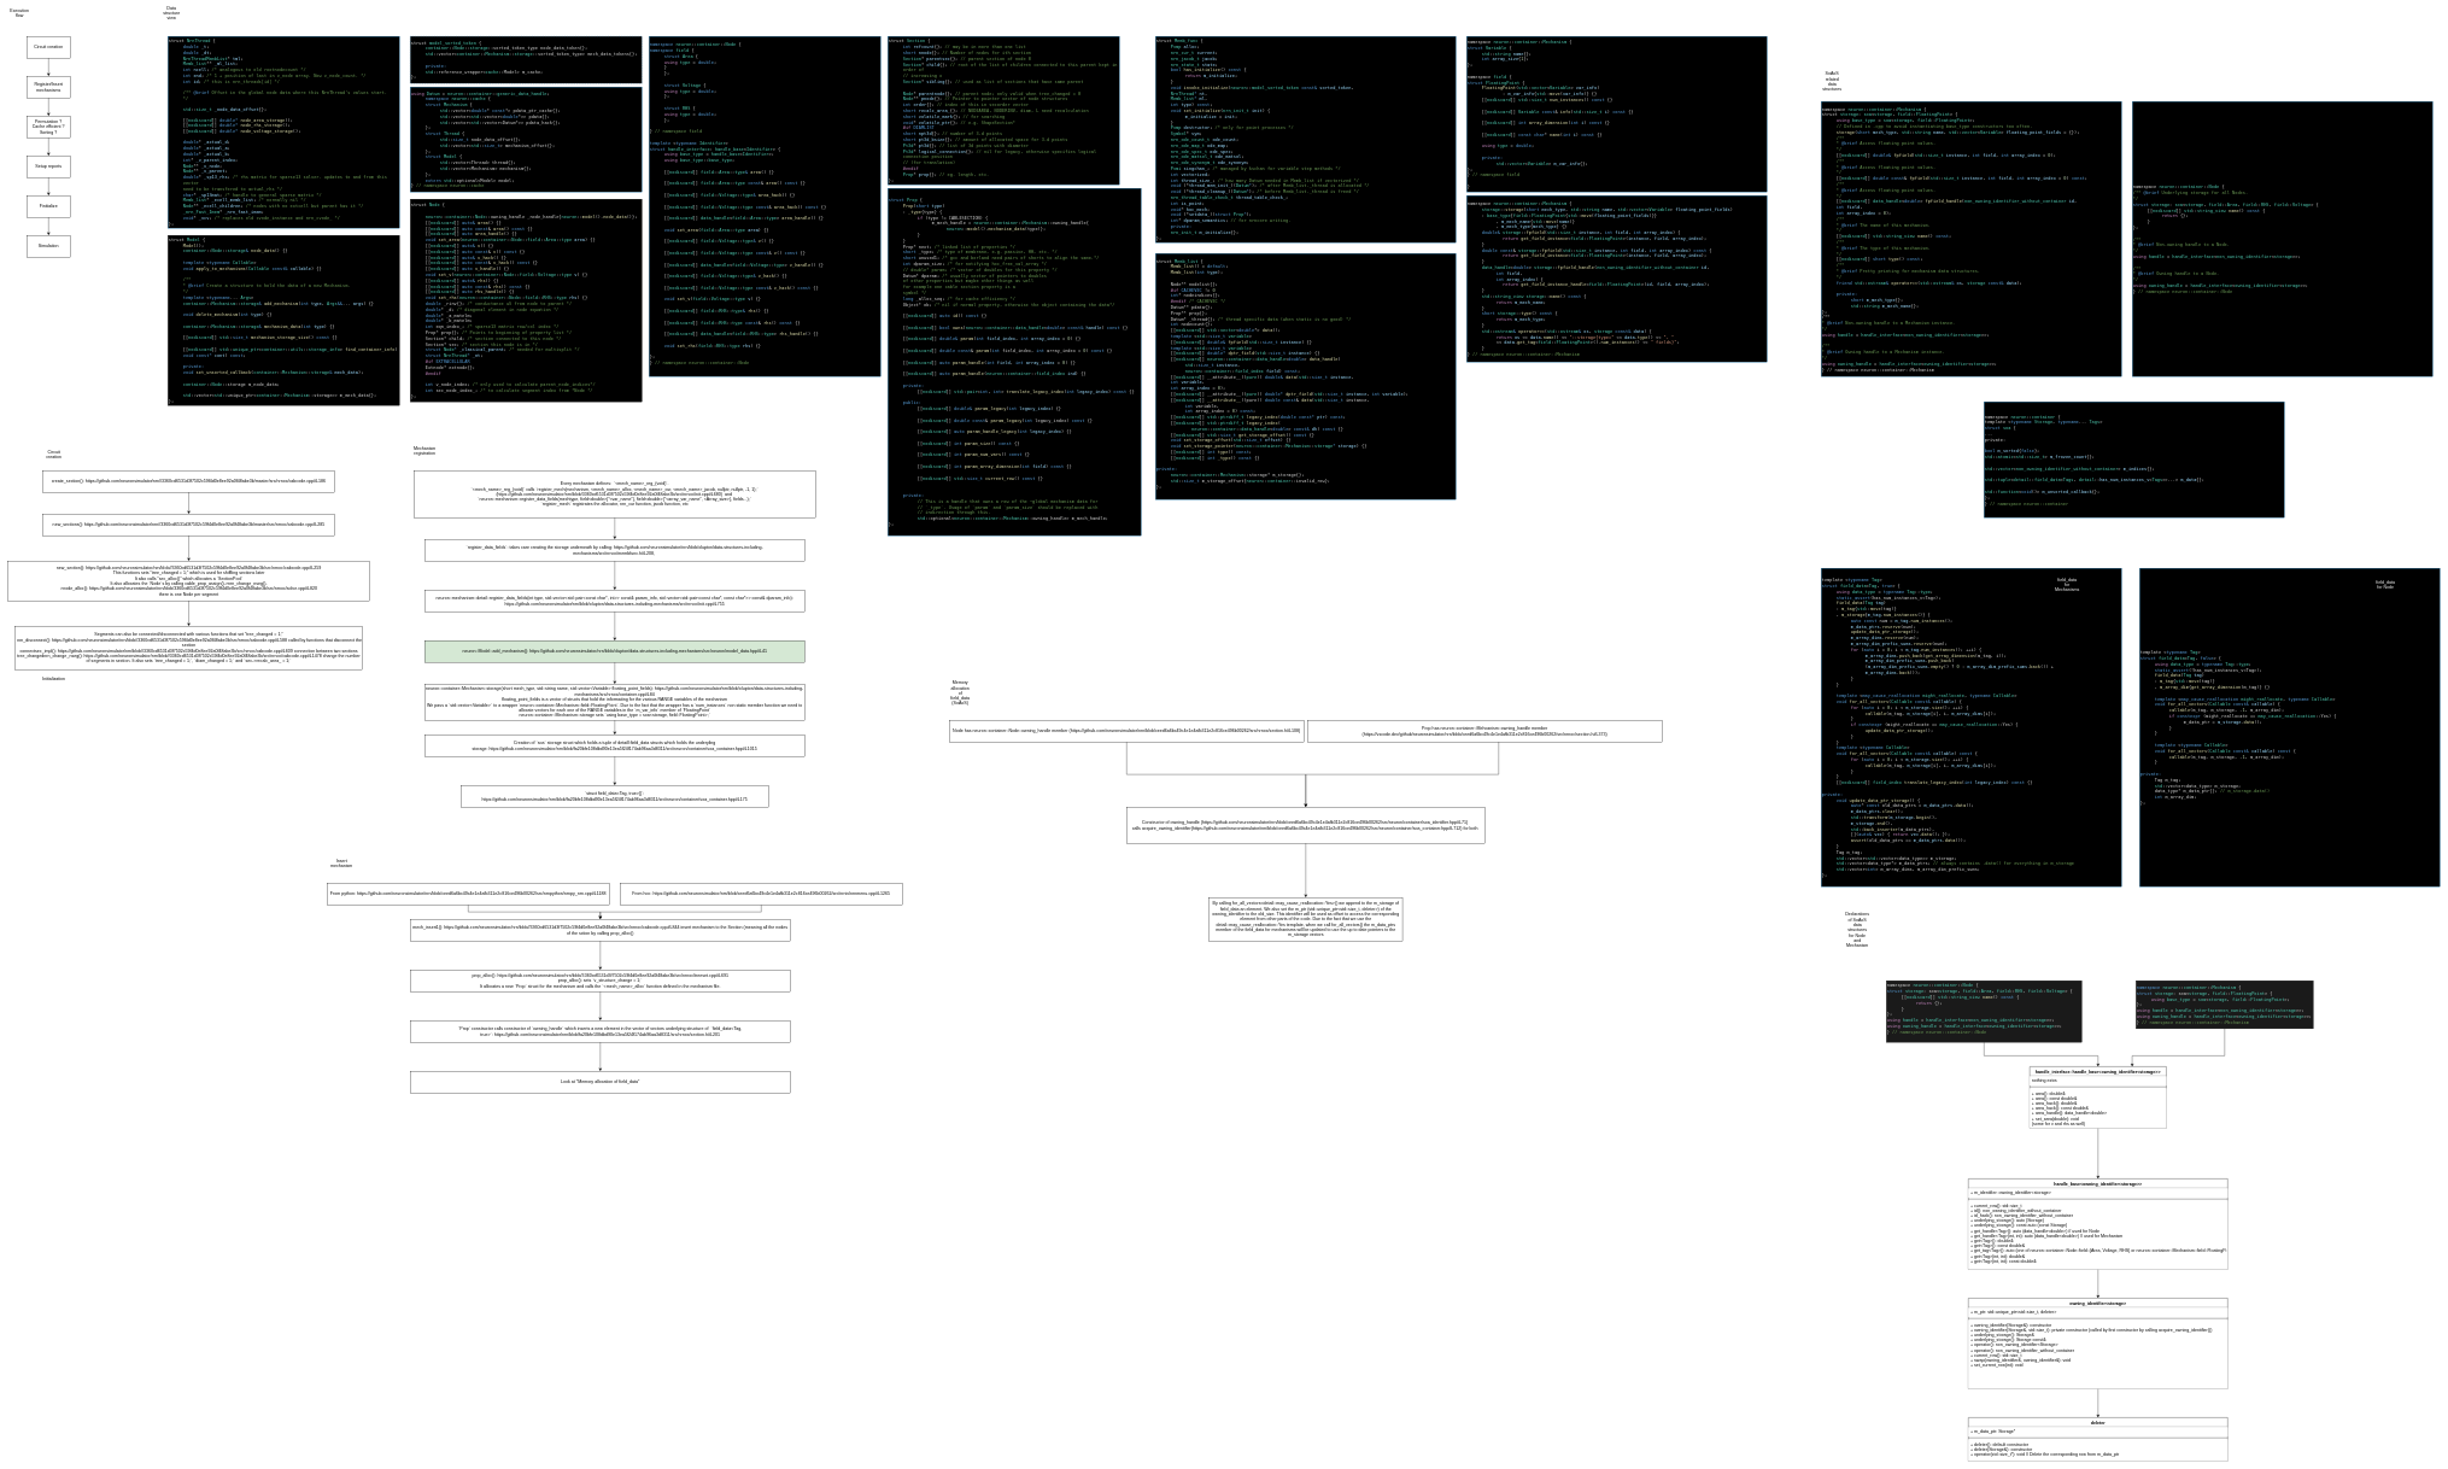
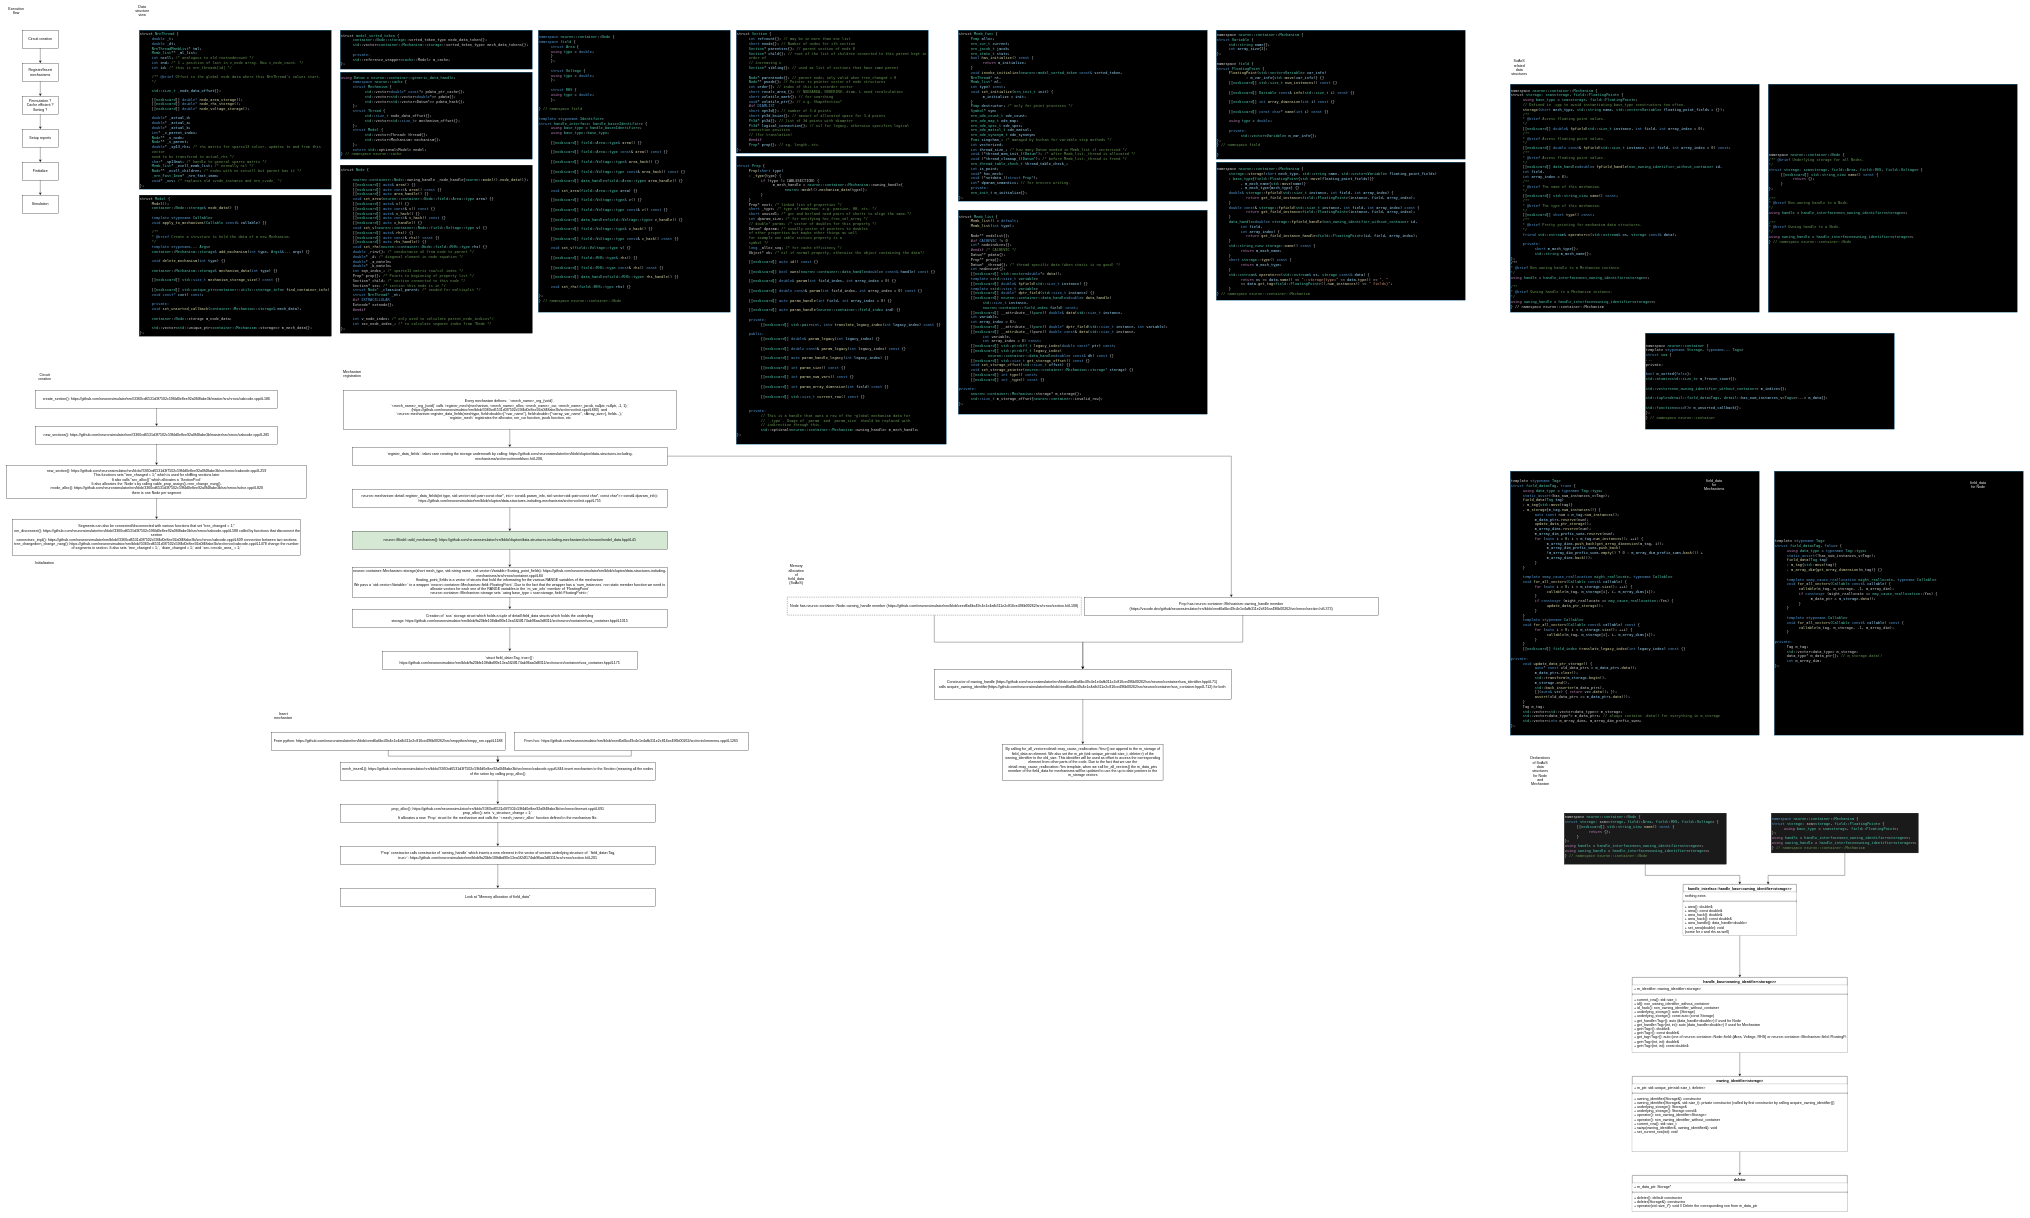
- <mxCell id="17" value="&lt;div style=&quot;font-family: &amp;quot;Droid Sans Mono&amp;quot;, &amp;quot;monospace&amp;quot;, monospace; line-height: 16px; color: rgb(212, 212, 212);&quot;&gt;&lt;div style=&quot;&quot;&gt;&lt;div style=&quot;line-height: 16px;&quot;&gt;&lt;div style=&quot;&quot;&gt;struct &lt;span style=&quot;color: rgb(78, 201, 176);&quot;&gt;model_sorted_token&lt;/span&gt; {&lt;/div&gt;&lt;/div&gt;&lt;/div&gt;&lt;/div&gt;&lt;blockquote style=&quot;margin: 0 0 0 40px; border: none; padding: 0px;&quot;&gt;&lt;div style=&quot;font-family: &amp;quot;Droid Sans Mono&amp;quot;, &amp;quot;monospace&amp;quot;, monospace; line-height: 16px; color: rgb(212, 212, 212);&quot;&gt;&lt;div style=&quot;&quot;&gt;&lt;div style=&quot;line-height: 16px;&quot;&gt;&lt;div style=&quot;&quot;&gt;&lt;span style=&quot;color: #4ec9b0;&quot;&gt;container&lt;/span&gt;::&lt;span style=&quot;color: #4ec9b0;&quot;&gt;Node&lt;/span&gt;::&lt;span style=&quot;color: #4ec9b0;&quot;&gt;storage&lt;/span&gt;::sorted_token_type node_data_token{};&lt;/div&gt;&lt;/div&gt;&lt;/div&gt;&lt;/div&gt;&lt;div style=&quot;font-family: &amp;quot;Droid Sans Mono&amp;quot;, &amp;quot;monospace&amp;quot;, monospace; line-height: 16px; color: rgb(212, 212, 212);&quot;&gt;&lt;div style=&quot;&quot;&gt;&lt;div style=&quot;line-height: 16px;&quot;&gt;&lt;div style=&quot;&quot;&gt;&lt;span style=&quot;color: #4ec9b0;&quot;&gt;std&lt;/span&gt;::vector&amp;lt;&lt;span style=&quot;color: #4ec9b0;&quot;&gt;container&lt;/span&gt;::&lt;span style=&quot;color: #4ec9b0;&quot;&gt;Mechanism&lt;/span&gt;::&lt;span style=&quot;color: #4ec9b0;&quot;&gt;storage&lt;/span&gt;::sorted_token_type&amp;gt; mech_data_tokens{};&lt;/div&gt;&lt;/div&gt;&lt;/div&gt;&lt;/div&gt;&lt;/blockquote&gt;&lt;div style=&quot;font-family: &amp;quot;Droid Sans Mono&amp;quot;, &amp;quot;monospace&amp;quot;, monospace; line-height: 16px; color: rgb(212, 212, 212);&quot;&gt;&lt;div style=&quot;&quot;&gt;&lt;div style=&quot;line-height: 16px;&quot;&gt;&lt;br&gt;&lt;/div&gt;&lt;/div&gt;&lt;/div&gt;&lt;blockquote style=&quot;margin: 0 0 0 40px; border: none; padding: 0px;&quot;&gt;&lt;div style=&quot;font-family: &amp;quot;Droid Sans Mono&amp;quot;, &amp;quot;monospace&amp;quot;, monospace; line-height: 16px; color: rgb(212, 212, 212);&quot;&gt;&lt;div style=&quot;&quot;&gt;&lt;div style=&quot;line-height: 16px;&quot;&gt;&lt;div style=&quot;&quot;&gt;&lt;span style=&quot;color: #569cd6;&quot;&gt;private:&lt;/span&gt;&lt;/div&gt;&lt;/div&gt;&lt;/div&gt;&lt;/div&gt;&lt;div style=&quot;font-family: &amp;quot;Droid Sans Mono&amp;quot;, &amp;quot;monospace&amp;quot;, monospace; line-height: 16px; color: rgb(212, 212, 212);&quot;&gt;&lt;div style=&quot;&quot;&gt;&lt;div style=&quot;line-height: 16px;&quot;&gt;&lt;div style=&quot;&quot;&gt;&lt;span style=&quot;color: #4ec9b0;&quot;&gt;std&lt;/span&gt;::reference_wrapper&amp;lt;&lt;span style=&quot;color: #4ec9b0;&quot;&gt;cache&lt;/span&gt;::Model&amp;gt; m_cache;&lt;/div&gt;&lt;/div&gt;&lt;/div&gt;&lt;/div&gt;&lt;/blockquote&gt;&lt;div style=&quot;font-family: &amp;quot;Droid Sans Mono&amp;quot;, &amp;quot;monospace&amp;quot;, monospace; line-height: 16px; color: rgb(212, 212, 212);&quot;&gt;&lt;div style=&quot;&quot;&gt;&lt;div style=&quot;line-height: 16px;&quot;&gt;&lt;div style=&quot;&quot;&gt;};&lt;/div&gt;&lt;/div&gt;&lt;/div&gt;&lt;/div&gt;" style="rounded=0;whiteSpace=wrap;html=1;align=left;fillColor=#000000;fontColor=#ffffff;strokeColor=#006EAF;dashed=1;" parent="1" vertex="1"><mxGeometry x="1133" y="100" width="640" height="130" as="geometry" /></mxCell>
+ <mxCell id="17" value="&lt;div style=&quot;font-family: &amp;quot;Droid Sans Mono&amp;quot;, &amp;quot;monospace&amp;quot;, monospace; line-height: 16px; color: rgb(212, 212, 212);&quot;&gt;&lt;div style=&quot;&quot;&gt;&lt;div style=&quot;line-height: 16px;&quot;&gt;&lt;div style=&quot;&quot;&gt;struct &lt;span style=&quot;color: rgb(78, 201, 176);&quot;&gt;model_sorted_token&lt;/span&gt; {&lt;/div&gt;&lt;/div&gt;&lt;/div&gt;&lt;/div&gt;&lt;blockquote style=&quot;margin: 0 0 0 40px; border: none; padding: 0px;&quot;&gt;&lt;div style=&quot;font-family: &amp;quot;Droid Sans Mono&amp;quot;, &amp;quot;monospace&amp;quot;, monospace; line-height: 16px; color: rgb(212, 212, 212);&quot;&gt;&lt;div style=&quot;&quot;&gt;&lt;div style=&quot;line-height: 16px;&quot;&gt;&lt;div style=&quot;&quot;&gt;&lt;span style=&quot;color: #4ec9b0;&quot;&gt;container&lt;/span&gt;::&lt;span style=&quot;color: #4ec9b0;&quot;&gt;Node&lt;/span&gt;::&lt;span style=&quot;color: #4ec9b0;&quot;&gt;storage&lt;/span&gt;::sorted_token_type node_data_token{};&lt;/div&gt;&lt;/div&gt;&lt;/div&gt;&lt;/div&gt;&lt;div style=&quot;font-family: &amp;quot;Droid Sans Mono&amp;quot;, &amp;quot;monospace&amp;quot;, monospace; line-height: 16px; color: rgb(212, 212, 212);&quot;&gt;&lt;div style=&quot;&quot;&gt;&lt;div style=&quot;line-height: 16px;&quot;&gt;&lt;div style=&quot;&quot;&gt;&lt;span style=&quot;color: #4ec9b0;&quot;&gt;std&lt;/span&gt;::vector&amp;lt;&lt;span style=&quot;color: #4ec9b0;&quot;&gt;container&lt;/span&gt;::&lt;span style=&quot;color: #4ec9b0;&quot;&gt;Mechanism&lt;/span&gt;::&lt;span style=&quot;color: #4ec9b0;&quot;&gt;storage&lt;/span&gt;::sorted_token_type&amp;gt; mech_data_tokens{};&lt;/div&gt;&lt;/div&gt;&lt;/div&gt;&lt;/div&gt;&lt;/blockquote&gt;&lt;div style=&quot;font-family: &amp;quot;Droid Sans Mono&amp;quot;, &amp;quot;monospace&amp;quot;, monospace; line-height: 16px; color: rgb(212, 212, 212);&quot;&gt;&lt;div style=&quot;&quot;&gt;&lt;div style=&quot;line-height: 16px;&quot;&gt;&lt;br&gt;&lt;/div&gt;&lt;/div&gt;&lt;/div&gt;&lt;blockquote style=&quot;margin: 0 0 0 40px; border: none; padding: 0px;&quot;&gt;&lt;div style=&quot;font-family: &amp;quot;Droid Sans Mono&amp;quot;, &amp;quot;monospace&amp;quot;, monospace; line-height: 16px; color: rgb(212, 212, 212);&quot;&gt;&lt;div style=&quot;&quot;&gt;&lt;div style=&quot;line-height: 16px;&quot;&gt;&lt;div style=&quot;&quot;&gt;&lt;span style=&quot;color: #569cd6;&quot;&gt;private:&lt;/span&gt;&lt;/div&gt;&lt;/div&gt;&lt;/div&gt;&lt;/div&gt;&lt;div style=&quot;font-family: &amp;quot;Droid Sans Mono&amp;quot;, &amp;quot;monospace&amp;quot;, monospace; line-height: 16px; color: rgb(212, 212, 212);&quot;&gt;&lt;div style=&quot;&quot;&gt;&lt;div style=&quot;line-height: 16px;&quot;&gt;&lt;div style=&quot;&quot;&gt;&lt;span style=&quot;color: #4ec9b0;&quot;&gt;std&lt;/span&gt;::reference_wrapper&amp;lt;&lt;span style=&quot;color: #4ec9b0;&quot;&gt;cache&lt;/span&gt;::Model&amp;gt; m_cache;&lt;/div&gt;&lt;/div&gt;&lt;/div&gt;&lt;/div&gt;&lt;/blockquote&gt;&lt;div style=&quot;font-family: &amp;quot;Droid Sans Mono&amp;quot;, &amp;quot;monospace&amp;quot;, monospace; line-height: 16px; color: rgb(212, 212, 212);&quot;&gt;&lt;div style=&quot;&quot;&gt;&lt;div style=&quot;line-height: 16px;&quot;&gt;&lt;div style=&quot;&quot;&gt;};&lt;/div&gt;&lt;/div&gt;&lt;/div&gt;&lt;/div&gt;" style="rounded=0;whiteSpace=wrap;html=1;align=left;fillColor=#000000;fontColor=#ffffff;strokeColor=#006EAF;" parent="1" vertex="1"><mxGeometry x="1133" y="100" width="640" height="130" as="geometry" /></mxCell>
- <mxCell id="39" value="" style="edgeStyle=orthogonalEdgeStyle;rounded=0;orthogonalLoop=1;jettySize=auto;html=1;fontColor=#000000;" parent="1" source="40" target="44" edge="1"><mxGeometry relative="1" as="geometry" /></mxCell>
+ <mxCell id="39" value="" style="edgeStyle=orthogonalEdgeStyle;rounded=0;orthogonalLoop=1;jettySize=auto;html=1;fontColor=#000000;" parent="1" source="40" target="103" edge="1"><mxGeometry relative="1" as="geometry" /></mxCell>
- <mxCell id="73" value="Node has&amp;nbsp;neuron::container::Node::owning_handle member (https://github.com/neuronsimulator/nrn/blob/ceed6a6bc49c4e1e4afb311e2c816ce496b00262/src/nrnoc/section.h#L108)" style="rounded=0;whiteSpace=wrap;html=1;" vertex="1" parent="1"><mxGeometry x="2623" y="1990" width="980" height="60" as="geometry" /></mxCell>
+ <mxCell id="73" value="Node has&amp;nbsp;neuron::container::Node::owning_handle member (https://github.com/neuronsimulator/nrn/blob/ceed6a6bc49c4e1e4afb311e2c816ce496b00262/src/nrnoc/section.h#L108)" style="rounded=0;whiteSpace=wrap;html=1;dashed=1;" vertex="1" parent="1"><mxGeometry x="2623" y="1990" width="980" height="60" as="geometry" /></mxCell>
